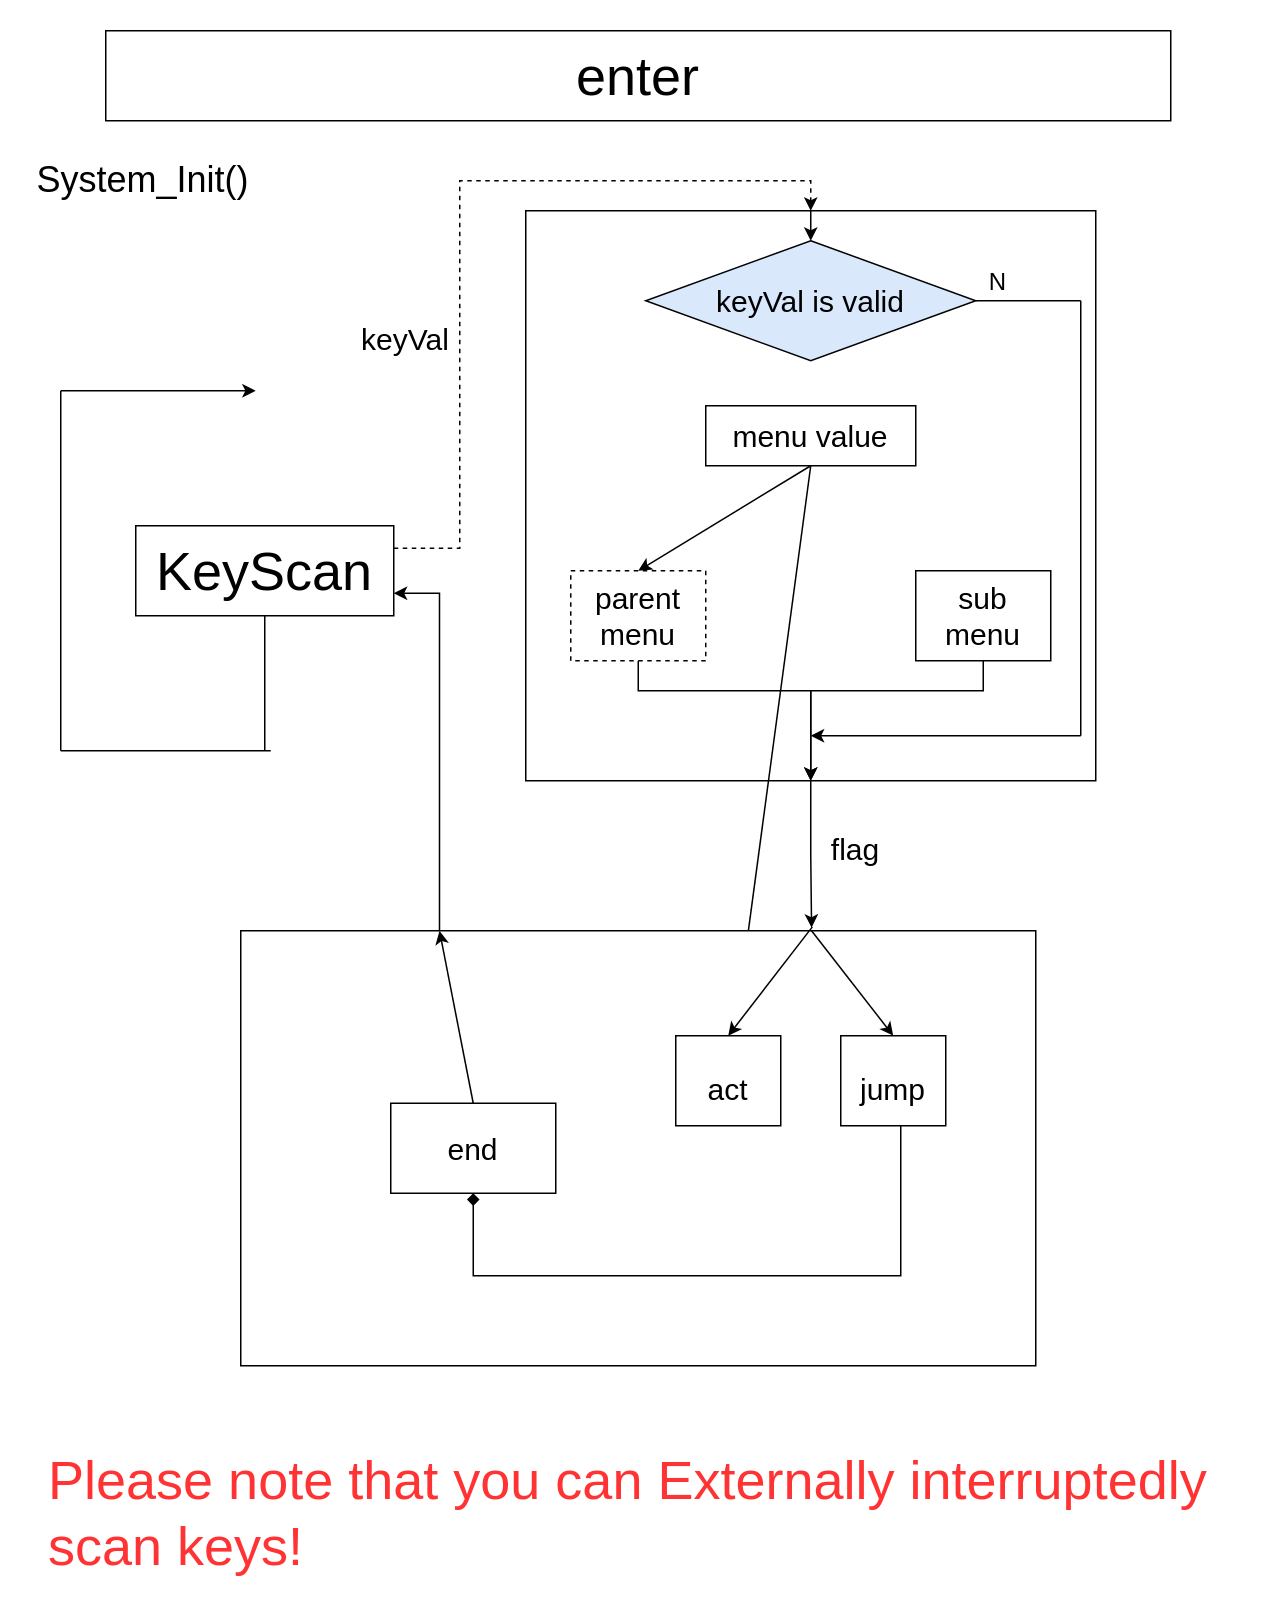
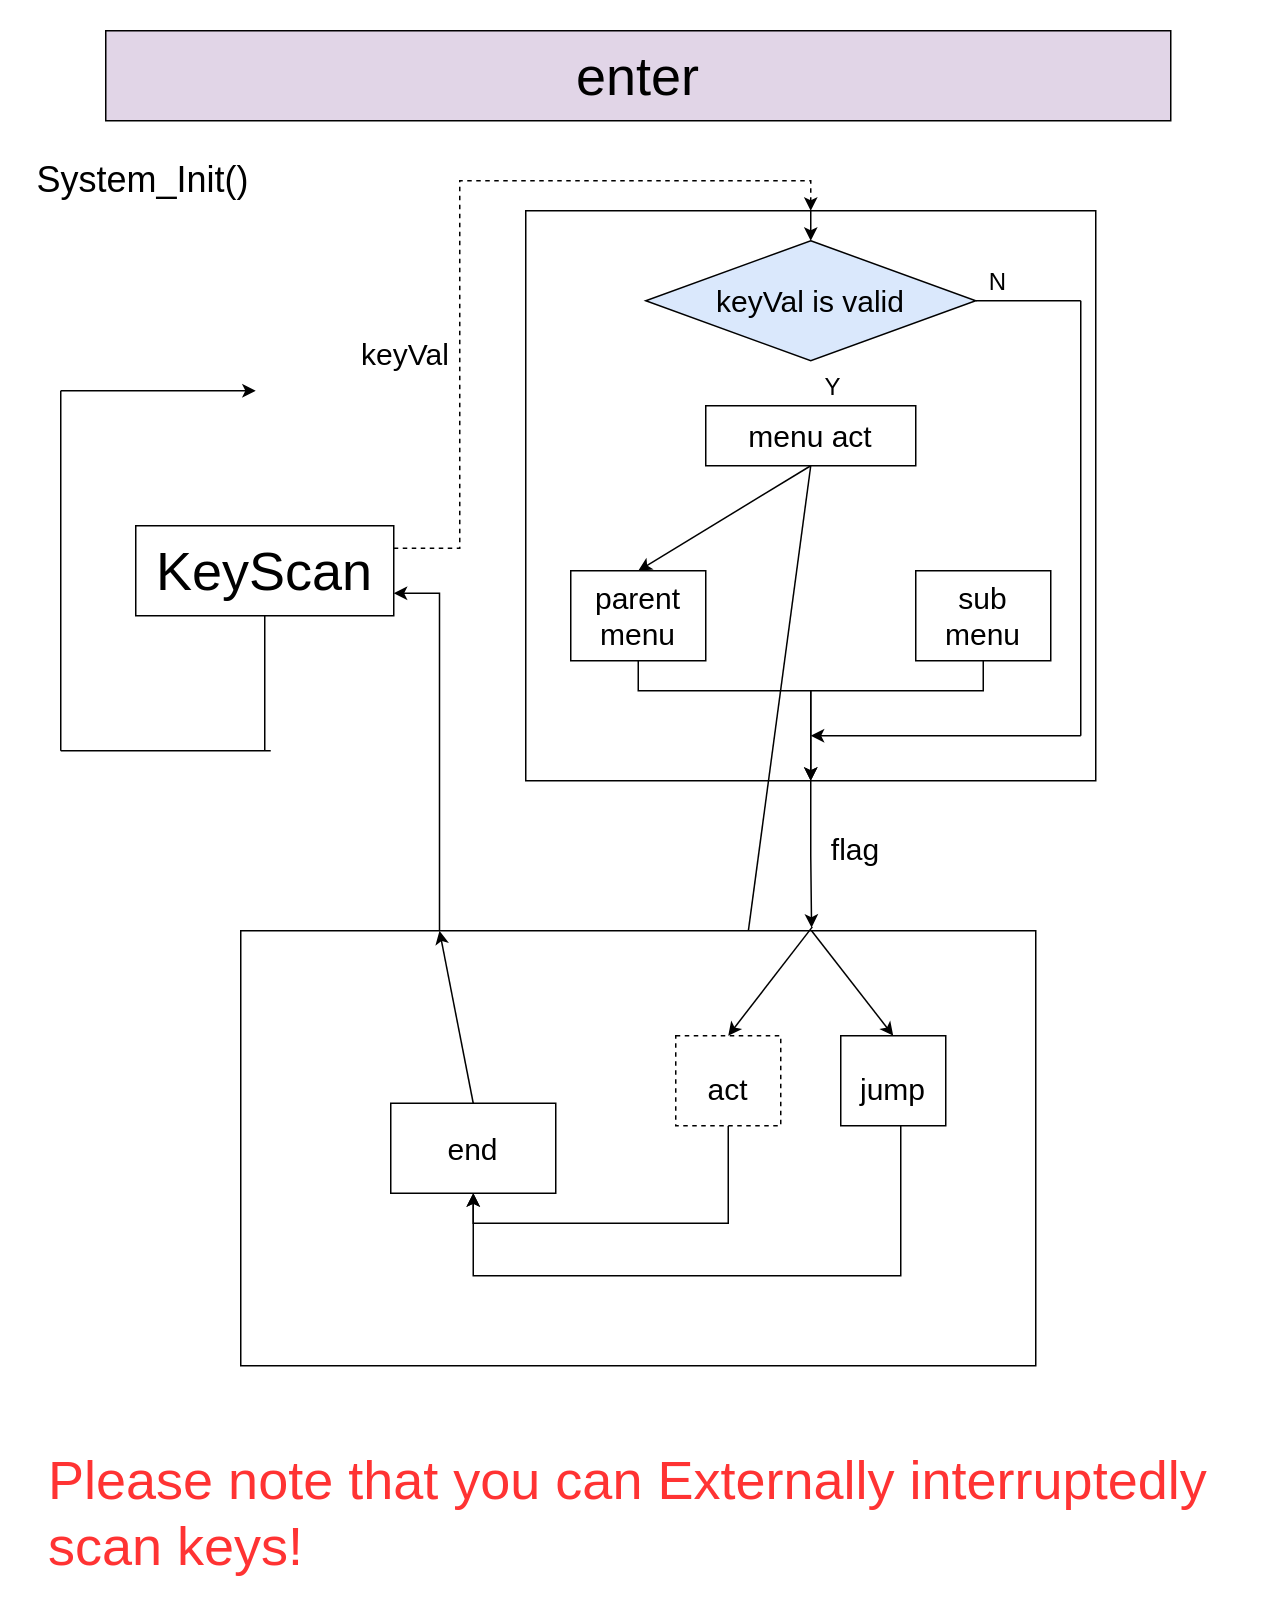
- <mxCell id="2" value="&lt;font style=&quot;font-size: 36px&quot;&gt;enter&lt;/font&gt;" style="rounded=0;whiteSpace=wrap;html=1;" vertex="1" parent="1"><mxGeometry x="70" y="20" width="710" height="60" as="geometry" /></mxCell>
+ <mxCell id="2" value="&lt;font style=&quot;font-size: 36px&quot;&gt;enter&lt;/font&gt;" style="rounded=0;whiteSpace=wrap;html=1;fillColor=#e1d5e7;" vertex="1" parent="1"><mxGeometry x="70" y="20" width="710" height="60" as="geometry" /></mxCell>
- <mxCell id="12" value="&lt;font style=&quot;font-size: 20px&quot;&gt;keyVal&lt;/font&gt;" style="text;html=1;strokeColor=none;fillColor=none;align=center;verticalAlign=middle;whiteSpace=wrap;rounded=0;fontSize=24;" vertex="1" parent="1"><mxGeometry x="240" y="210" width="60" height="30" as="geometry" /></mxCell>
+ <mxCell id="12" value="&lt;font style=&quot;font-size: 20px&quot;&gt;keyVal&lt;/font&gt;" style="text;html=1;strokeColor=none;fillColor=none;align=center;verticalAlign=middle;whiteSpace=wrap;rounded=0;fontSize=24;" vertex="1" parent="1"><mxGeometry x="240" y="220" width="60" height="30" as="geometry" /></mxCell>
+ <mxCell id="16" value="&lt;font style=&quot;font-size: 16px&quot;&gt;Y&lt;/font&gt;" style="text;html=1;strokeColor=none;fillColor=none;align=center;verticalAlign=middle;whiteSpace=wrap;rounded=0;fontSize=20;" vertex="1" parent="1"><mxGeometry x="540" y="240" width="30" height="30" as="geometry" /></mxCell>
- <mxCell id="15" value="menu value" style="whiteSpace=wrap;html=1;fontSize=20;" vertex="1" parent="1"><mxGeometry x="470" y="270" width="140" height="40" as="geometry" /></mxCell>
+ <mxCell id="15" value="menu act" style="whiteSpace=wrap;html=1;fontSize=20;" vertex="1" parent="1"><mxGeometry x="470" y="270" width="140" height="40" as="geometry" /></mxCell>
- <mxCell id="19" value="&lt;font style=&quot;font-size: 20px&quot;&gt;parent&lt;br&gt;menu&lt;/font&gt;" style="rounded=0;whiteSpace=wrap;html=1;fontSize=16;dashed=1;" vertex="1" parent="1"><mxGeometry x="380" y="380" width="90" height="60" as="geometry" /></mxCell>
+ <mxCell id="19" value="&lt;font style=&quot;font-size: 20px&quot;&gt;parent&lt;br&gt;menu&lt;/font&gt;" style="rounded=0;whiteSpace=wrap;html=1;fontSize=16;" vertex="1" parent="1"><mxGeometry x="380" y="380" width="90" height="60" as="geometry" /></mxCell>
- <mxCell id="34" value="&lt;font color=&quot;#000000&quot; style=&quot;font-size: 20px&quot;&gt;act&lt;/font&gt;" style="rounded=0;whiteSpace=wrap;html=1;fontSize=36;fontColor=#FF3333;" vertex="1" parent="1"><mxGeometry x="450" y="690" width="70" height="60" as="geometry" /></mxCell>
+ <mxCell id="34" value="&lt;font color=&quot;#000000&quot; style=&quot;font-size: 20px&quot;&gt;act&lt;/font&gt;" style="rounded=0;whiteSpace=wrap;html=1;fontSize=36;fontColor=#FF3333;dashed=1;" vertex="1" parent="1"><mxGeometry x="450" y="690" width="70" height="60" as="geometry" /></mxCell>
+ <mxCell id="33" style="edgeStyle=orthogonalEdgeStyle;rounded=0;orthogonalLoop=1;jettySize=auto;html=1;entryX=0.5;entryY=1;entryDx=0;entryDy=0;fontSize=20;fontColor=#000000;" edge="1" parent="1" source="34" target="37"><mxGeometry relative="1" as="geometry"><Array as="points"><mxPoint x="485" y="815" /><mxPoint x="315" y="815" /></Array></mxGeometry></mxCell>
- <mxCell id="31" style="edgeStyle=orthogonalEdgeStyle;rounded=0;orthogonalLoop=1;jettySize=auto;html=1;entryX=0.5;entryY=1;entryDx=0;entryDy=0;fontSize=20;fontColor=#000000;endArrow=diamond;" edge="1" parent="1" source="32" target="37"><mxGeometry relative="1" as="geometry"><Array as="points"><mxPoint x="600" y="850" /><mxPoint x="315" y="850" /></Array></mxGeometry></mxCell>
+ <mxCell id="31" style="edgeStyle=orthogonalEdgeStyle;rounded=0;orthogonalLoop=1;jettySize=auto;html=1;entryX=0.5;entryY=1;entryDx=0;entryDy=0;fontSize=20;fontColor=#000000;" edge="1" parent="1" source="32" target="37"><mxGeometry relative="1" as="geometry"><Array as="points"><mxPoint x="600" y="850" /><mxPoint x="315" y="850" /></Array></mxGeometry></mxCell>
